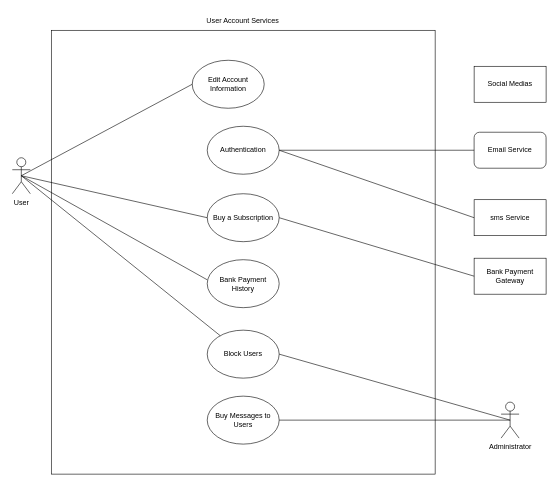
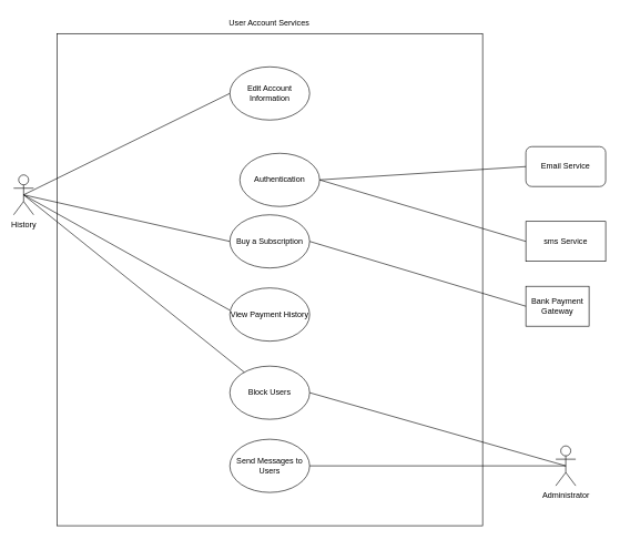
- <mxCell id="9" value="Edit Account Information" style="ellipse;whiteSpace=wrap;html=1;" parent="1" vertex="1"><mxGeometry x="320" y="100" width="120" height="80" as="geometry" /></mxCell>
+ <mxCell id="9" value="Edit Account Information" style="ellipse;whiteSpace=wrap;html=1;" parent="1" vertex="1"><mxGeometry x="345" y="100" width="120" height="80" as="geometry" /></mxCell>
- <mxCell id="8" value="Social Medias" style="rounded=0;whiteSpace=wrap;html=1;" parent="1" vertex="1"><mxGeometry x="790" y="110" width="120" height="60" as="geometry" /></mxCell>
- <mxCell id="10" value="Authentication" style="ellipse;whiteSpace=wrap;html=1;" parent="1" vertex="1"><mxGeometry x="345" y="210" width="120" height="80" as="geometry" /></mxCell>
+ <mxCell id="10" value="Authentication" style="ellipse;whiteSpace=wrap;html=1;" parent="1" vertex="1"><mxGeometry x="360" y="230" width="120" height="80" as="geometry" /></mxCell>
- <mxCell id="4" value="User" style="shape=umlActor;verticalLabelPosition=bottom;verticalAlign=top;html=1;outlineConnect=0;" parent="1" vertex="1"><mxGeometry x="20" y="262.5" width="30" height="60" as="geometry" /></mxCell>
+ <mxCell id="4" value="History" style="shape=umlActor;verticalLabelPosition=bottom;verticalAlign=top;html=1;outlineConnect=0;" parent="1" vertex="1"><mxGeometry x="20" y="262.5" width="30" height="60" as="geometry" /></mxCell>
- <mxCell id="7" value="Bank Payment Gateway" style="rounded=0;whiteSpace=wrap;html=1;" parent="1" vertex="1"><mxGeometry x="790" y="430" width="120" height="60" as="geometry" /></mxCell>
+ <mxCell id="7" value="Bank Payment Gateway" style="rounded=0;whiteSpace=wrap;html=1;" parent="1" vertex="1"><mxGeometry x="790" y="430" width="95" height="60" as="geometry" /></mxCell>
- <mxCell id="12" value="Bank Payment History" style="ellipse;whiteSpace=wrap;html=1;" parent="1" vertex="1"><mxGeometry x="345" y="432.5" width="120" height="80" as="geometry" /></mxCell>
+ <mxCell id="12" value="View Payment History" style="ellipse;whiteSpace=wrap;html=1;" parent="1" vertex="1"><mxGeometry x="345" y="432.5" width="120" height="80" as="geometry" /></mxCell>
- <mxCell id="14" value="Buy Messages to Users" style="ellipse;whiteSpace=wrap;html=1;" parent="1" vertex="1"><mxGeometry x="345" y="660" width="120" height="80" as="geometry" /></mxCell>
+ <mxCell id="14" value="Send Messages to Users" style="ellipse;whiteSpace=wrap;html=1;" parent="1" vertex="1"><mxGeometry x="345" y="660" width="120" height="80" as="geometry" /></mxCell>
